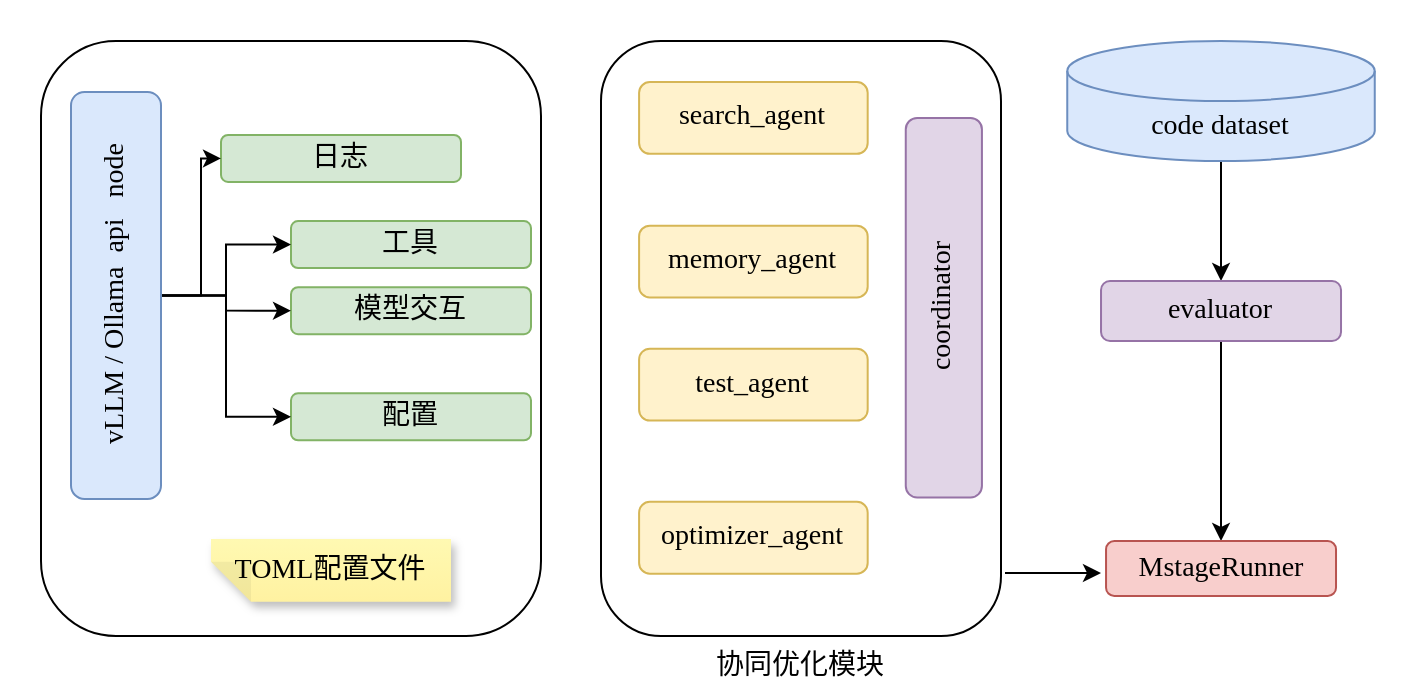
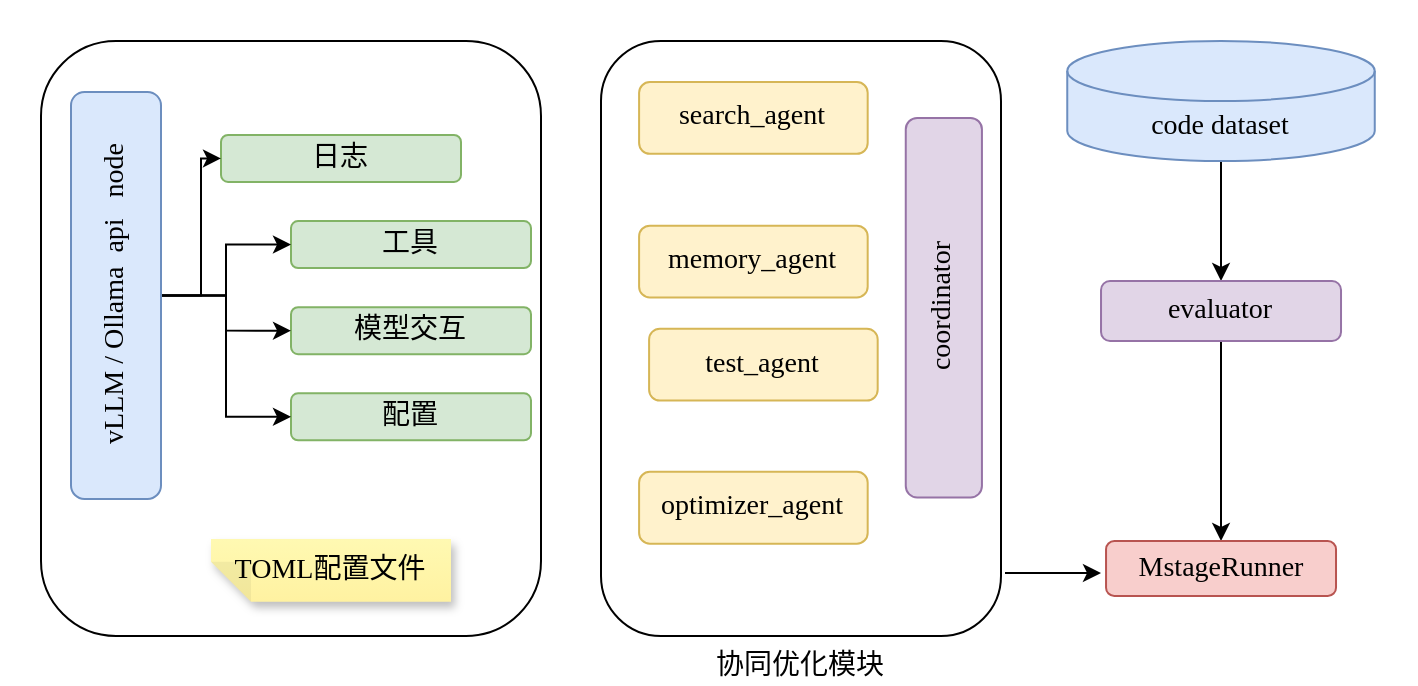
- <mxCell id="18" value="模型交互" style="rounded=1;whiteSpace=wrap;html=1;fillColor=#d5e8d4;strokeColor=#82b366;fontSize=14;fontFamily=宋体;" parent="14" vertex="1"><mxGeometry x="125.0" y="123.092" width="120" height="23.487" as="geometry" /></mxCell>
+ <mxCell id="18" value="模型交互" style="rounded=1;whiteSpace=wrap;html=1;fillColor=#d5e8d4;strokeColor=#82b366;fontSize=14;fontFamily=宋体;" parent="14" vertex="1"><mxGeometry x="125.0" y="133.092" width="120" height="23.487" as="geometry" /></mxCell>
- <mxCell id="11" value="test_agent" style="rounded=1;whiteSpace=wrap;html=1;fillColor=#fff2cc;strokeColor=#d6b656;fontSize=14;fontFamily=Times New Roman;" parent="7" vertex="1"><mxGeometry x="19.048" y="153.879" width="114.286" height="35.905" as="geometry" /></mxCell>
+ <mxCell id="11" value="test_agent" style="rounded=1;whiteSpace=wrap;html=1;fillColor=#fff2cc;strokeColor=#d6b656;fontSize=14;fontFamily=Times New Roman;" parent="7" vertex="1"><mxGeometry x="24.048" y="143.879" width="114.286" height="35.905" as="geometry" /></mxCell>
- <mxCell id="12" value="optimizer_agent" style="rounded=1;whiteSpace=wrap;html=1;fillColor=#fff2cc;strokeColor=#d6b656;fontSize=14;fontFamily=Times New Roman;" parent="7" vertex="1"><mxGeometry x="19.048" y="230.431" width="114.286" height="35.905" as="geometry" /></mxCell>
+ <mxCell id="12" value="optimizer_agent" style="rounded=1;whiteSpace=wrap;html=1;fillColor=#fff2cc;strokeColor=#d6b656;fontSize=14;fontFamily=Times New Roman;" parent="7" vertex="1"><mxGeometry x="19.048" y="215.431" width="114.286" height="35.905" as="geometry" /></mxCell>
